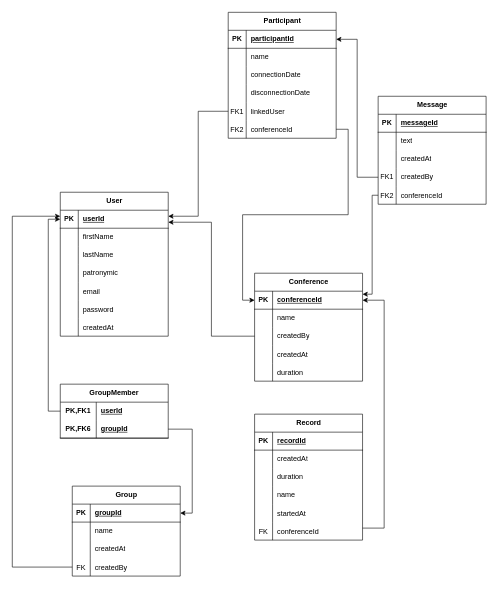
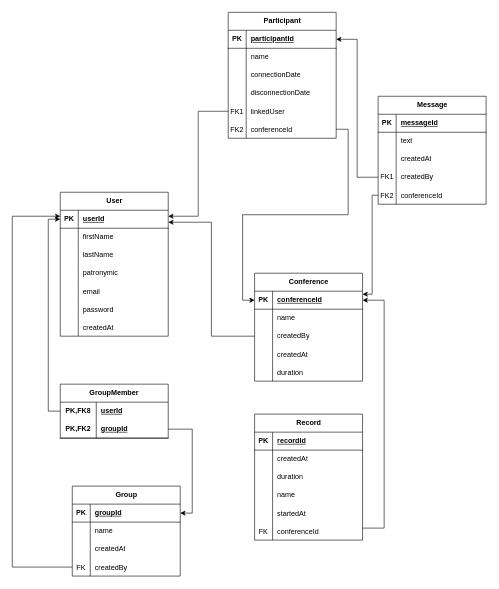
- <mxCell id="116" value="PK,FK1" style="shape=partialRectangle;connectable=0;fillColor=none;top=0;left=0;bottom=0;right=0;fontStyle=1;overflow=hidden;html=1;whiteSpace=wrap;" vertex="1" parent="115"><mxGeometry width="60" height="30" as="geometry"><mxRectangle width="60" height="30" as="alternateBounds" /></mxGeometry></mxCell>
+ <mxCell id="116" value="PK,FK8" style="shape=partialRectangle;connectable=0;fillColor=none;top=0;left=0;bottom=0;right=0;fontStyle=1;overflow=hidden;html=1;whiteSpace=wrap;" vertex="1" parent="115"><mxGeometry width="60" height="30" as="geometry"><mxRectangle width="60" height="30" as="alternateBounds" /></mxGeometry></mxCell>
- <mxCell id="119" value="PK,FK6" style="shape=partialRectangle;connectable=0;fillColor=none;top=0;left=0;bottom=0;right=0;fontStyle=1;overflow=hidden;html=1;whiteSpace=wrap;" vertex="1" parent="118"><mxGeometry width="60" height="30" as="geometry"><mxRectangle width="60" height="30" as="alternateBounds" /></mxGeometry></mxCell>
+ <mxCell id="119" value="PK,FK2" style="shape=partialRectangle;connectable=0;fillColor=none;top=0;left=0;bottom=0;right=0;fontStyle=1;overflow=hidden;html=1;whiteSpace=wrap;" vertex="1" parent="118"><mxGeometry width="60" height="30" as="geometry"><mxRectangle width="60" height="30" as="alternateBounds" /></mxGeometry></mxCell>
